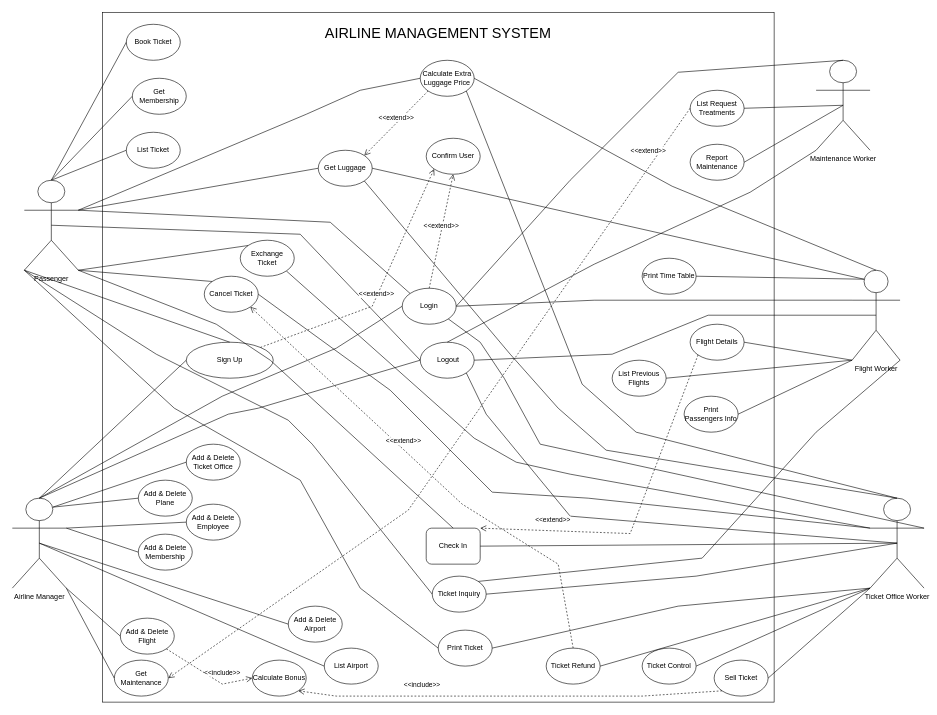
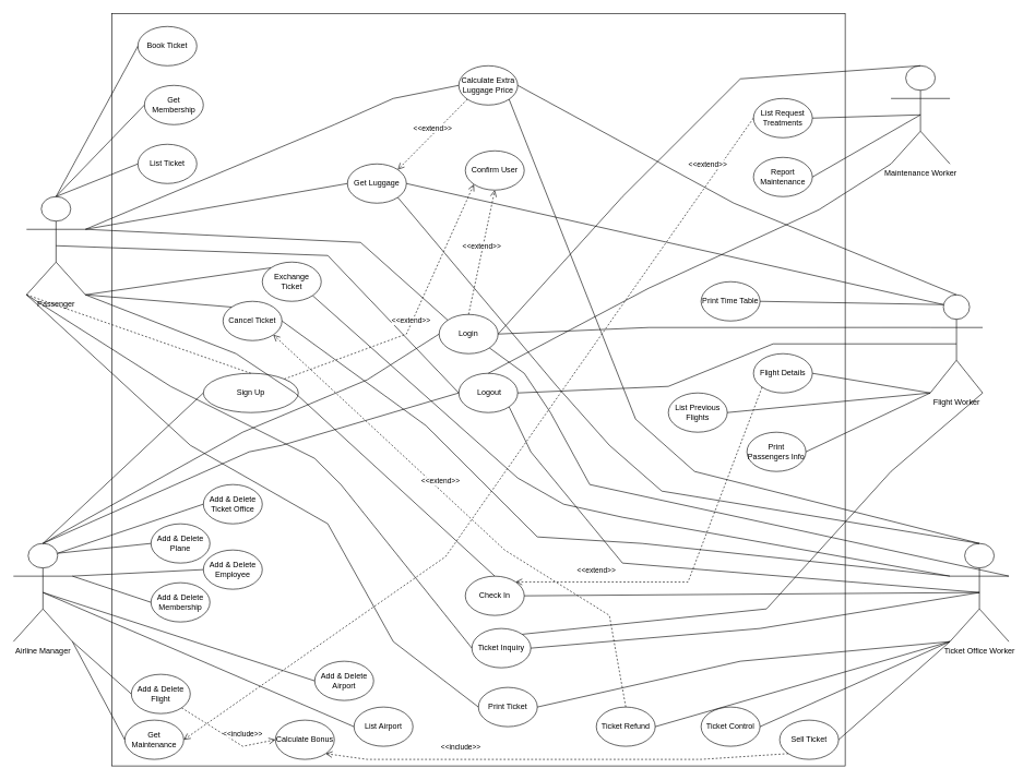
- <mxCell id="33" value="&lt;font style=&quot;font-size: 24px;&quot;&gt;AIRLINE MANAGEMENT SYSTEM&lt;/font&gt;" style="text;html=1;strokeColor=none;fillColor=none;align=center;verticalAlign=middle;whiteSpace=wrap;rounded=0;" parent="1" vertex="1"><mxGeometry x="530" y="40" width="400" height="30" as="geometry" /></mxCell>
- <mxCell id="14" value="" style="endArrow=none;html=1;rounded=0;entryX=0.5;entryY=0;entryDx=0;entryDy=0;exitX=0;exitY=1;exitDx=0;exitDy=0;exitPerimeter=0;" parent="1" source="3" target="13" edge="1"><mxGeometry width="50" height="50" relative="1" as="geometry"><mxPoint x="310" y="541.07" as="sourcePoint" /><mxPoint x="710" y="430" as="targetPoint" /></mxGeometry></mxCell>
+ <mxCell id="14" value="" style="endArrow=none;html=1;rounded=0;entryX=0.5;entryY=0;entryDx=0;entryDy=0;exitX=0;exitY=1;exitDx=0;exitDy=0;exitPerimeter=0;dashed=1;" parent="1" source="3" target="13" edge="1"><mxGeometry width="50" height="50" relative="1" as="geometry"><mxPoint x="310" y="541.07" as="sourcePoint" /><mxPoint x="710" y="430" as="targetPoint" /></mxGeometry></mxCell>
- <mxCell id="35" value="Check In" style="whiteSpace=wrap;html=1;rounded=1;" parent="1" vertex="1"><mxGeometry x="710" y="880" width="90" height="60" as="geometry" /></mxCell>
+ <mxCell id="35" value="Check In" style="ellipse;whiteSpace=wrap;html=1;" parent="1" vertex="1"><mxGeometry x="710" y="880" width="90" height="60" as="geometry" /></mxCell>
